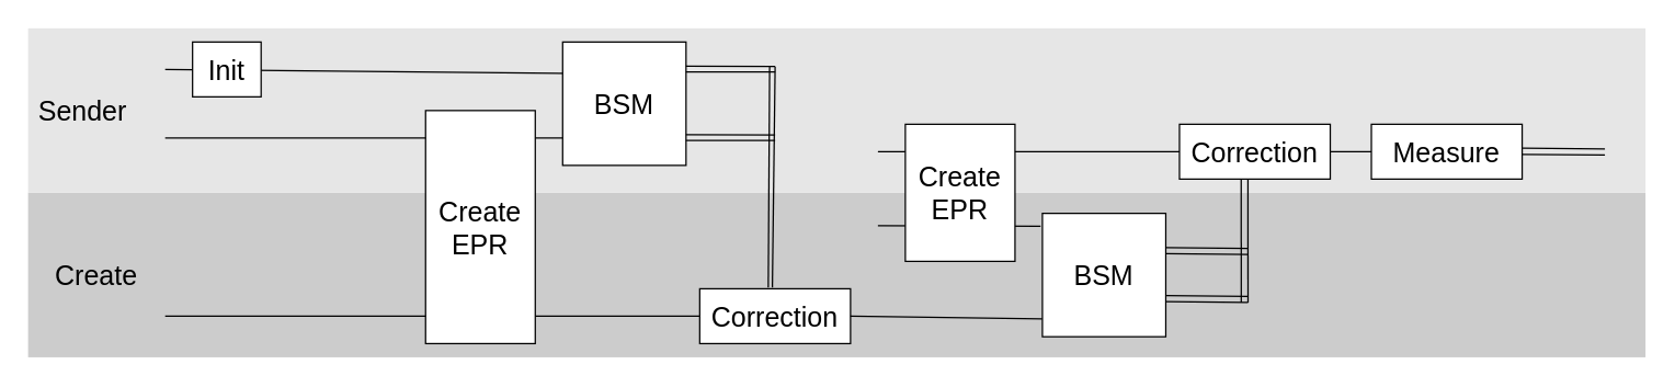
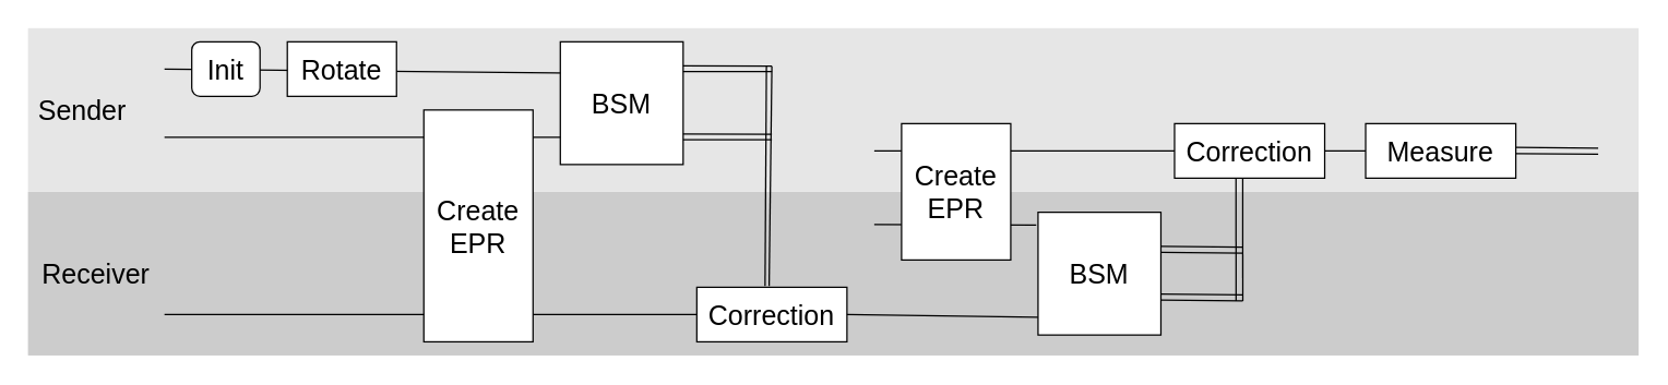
- <mxCell id="14" value="Init" style="rounded=0;whiteSpace=wrap;html=1;fontSize=20;fillColor=default;" parent="1" vertex="1"><mxGeometry x="140" y="30" width="50" height="40" as="geometry" /></mxCell>
+ <mxCell id="14" value="Init" style="whiteSpace=wrap;html=1;fontSize=20;fillColor=default;rounded=1;" parent="1" vertex="1"><mxGeometry x="140" y="30" width="50" height="40" as="geometry" /></mxCell>
+ <mxCell id="15" value="Rotate" style="rounded=0;whiteSpace=wrap;html=1;fontSize=20;fillColor=default;" parent="1" vertex="1"><mxGeometry x="210" y="30" width="80" height="40" as="geometry" /></mxCell>
- <mxCell id="7" value="Create" style="text;html=1;strokeColor=none;fillColor=none;align=center;verticalAlign=middle;whiteSpace=wrap;rounded=0;fontSize=20;" parent="1" vertex="1"><mxGeometry x="40" y="185" width="60" height="30" as="geometry" /></mxCell>
+ <mxCell id="7" value="Receiver" style="text;html=1;strokeColor=none;fillColor=none;align=center;verticalAlign=middle;whiteSpace=wrap;rounded=0;fontSize=20;" parent="1" vertex="1"><mxGeometry x="40" y="185" width="60" height="30" as="geometry" /></mxCell>
